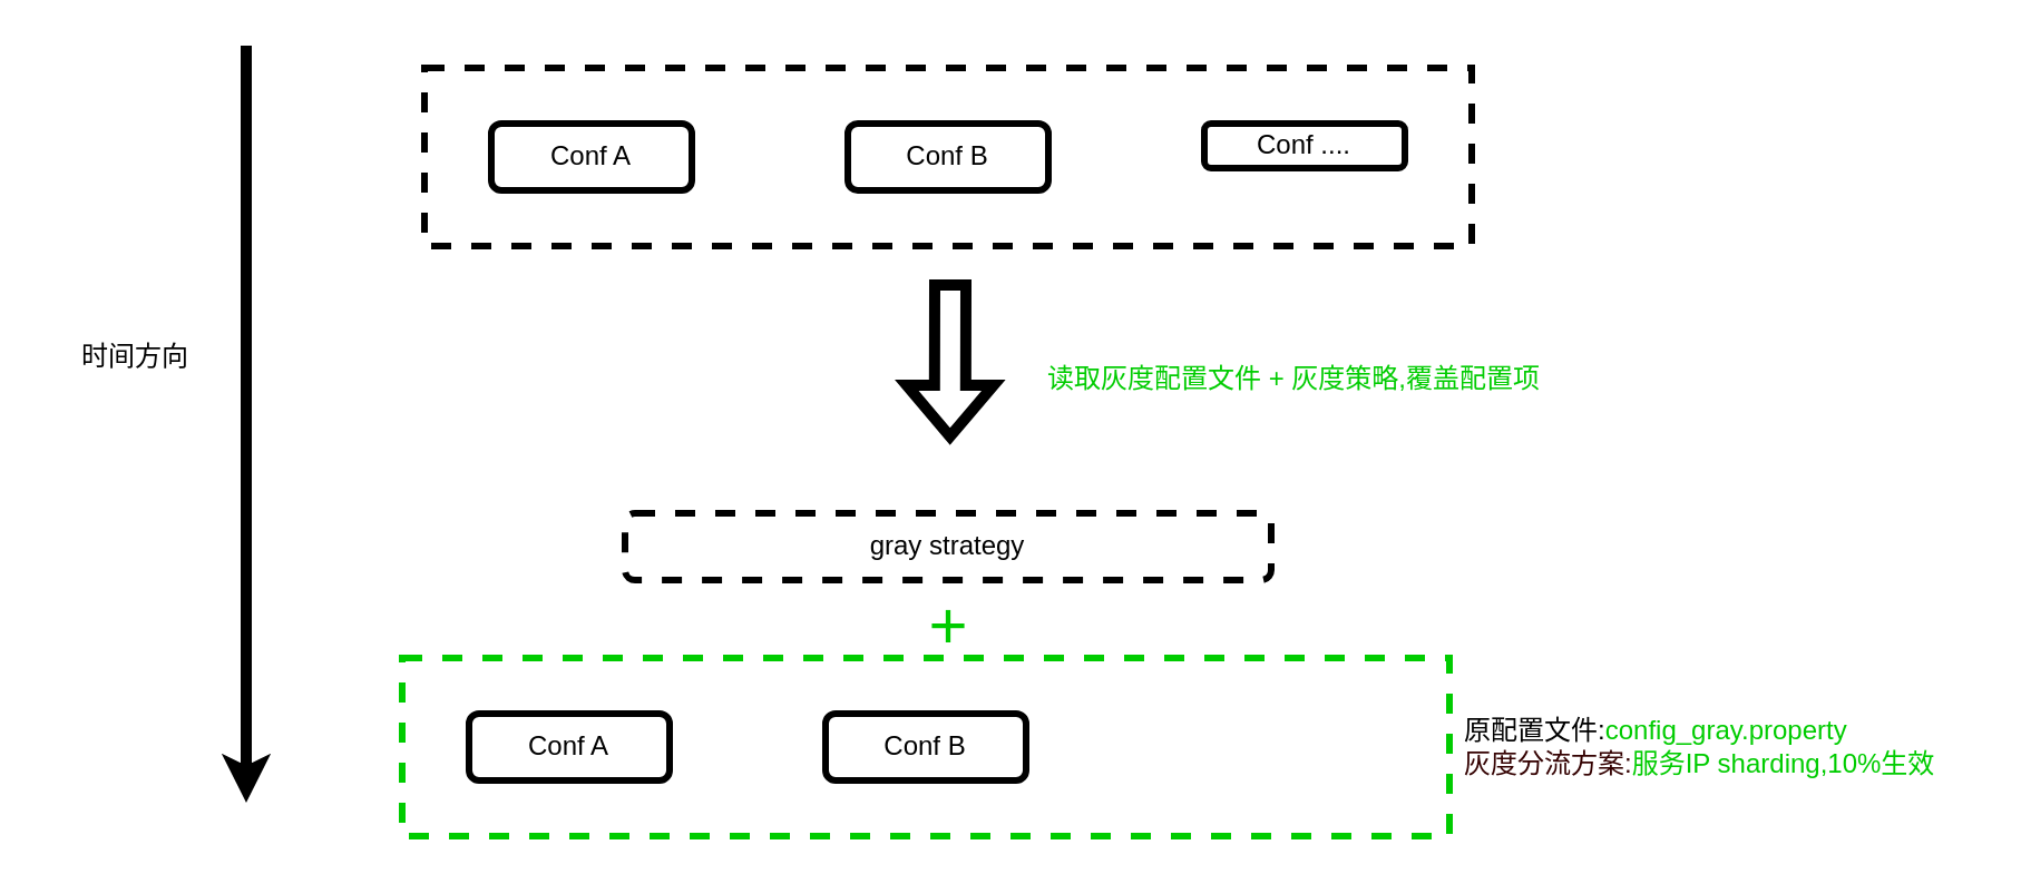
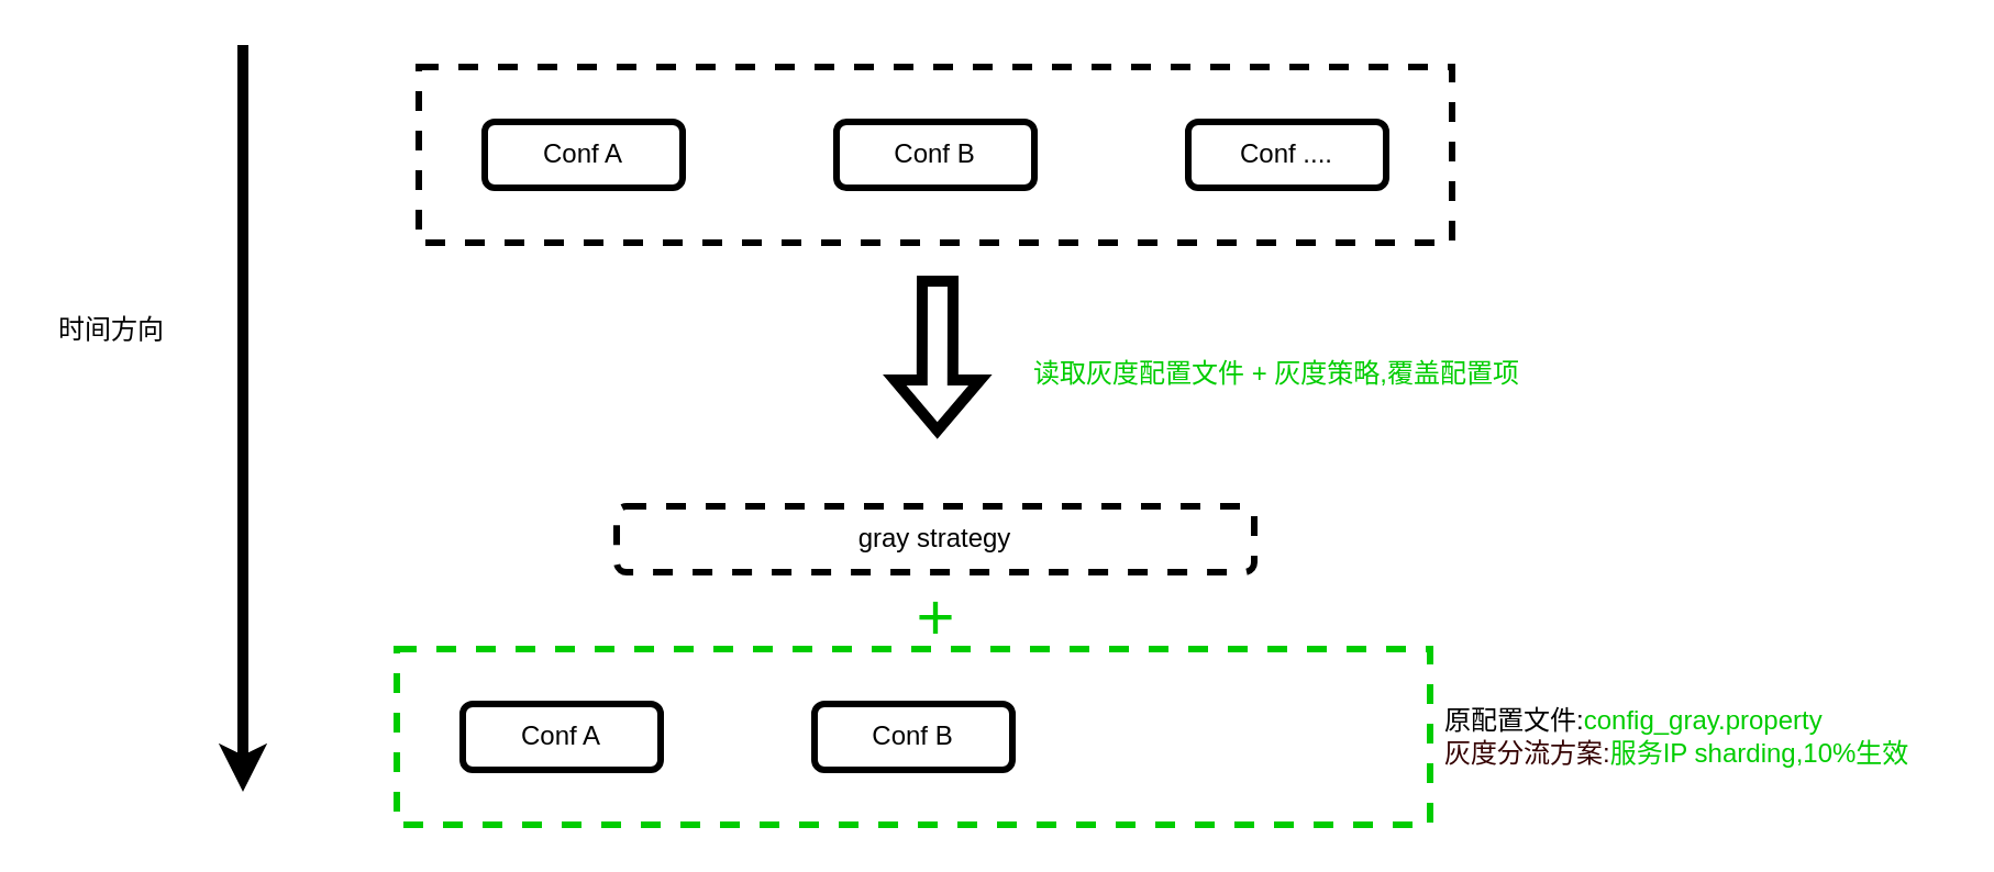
- <mxCell id="7" value="Conf ...." style="rounded=1;whiteSpace=wrap;html=1;strokeWidth=3;fillColor=none;" vertex="1" parent="1"><mxGeometry x="540" y="55" width="90" height="20" as="geometry" /></mxCell>
+ <mxCell id="7" value="Conf ...." style="rounded=1;whiteSpace=wrap;html=1;strokeWidth=3;fillColor=none;" vertex="1" parent="1"><mxGeometry x="540" y="55" width="90" height="30" as="geometry" /></mxCell>
- <mxCell id="3" value="时间方向" style="text;html=1;align=center;verticalAlign=middle;resizable=0;points=[];autosize=1;strokeColor=none;fillColor=none;" vertex="1" parent="1"><mxGeometry x="30" y="150" width="60" height="20" as="geometry" /></mxCell>
+ <mxCell id="3" value="时间方向" style="text;html=1;align=center;verticalAlign=middle;resizable=0;points=[];autosize=1;strokeColor=none;fillColor=none;" vertex="1" parent="1"><mxGeometry x="20" y="140" width="60" height="20" as="geometry" /></mxCell>
